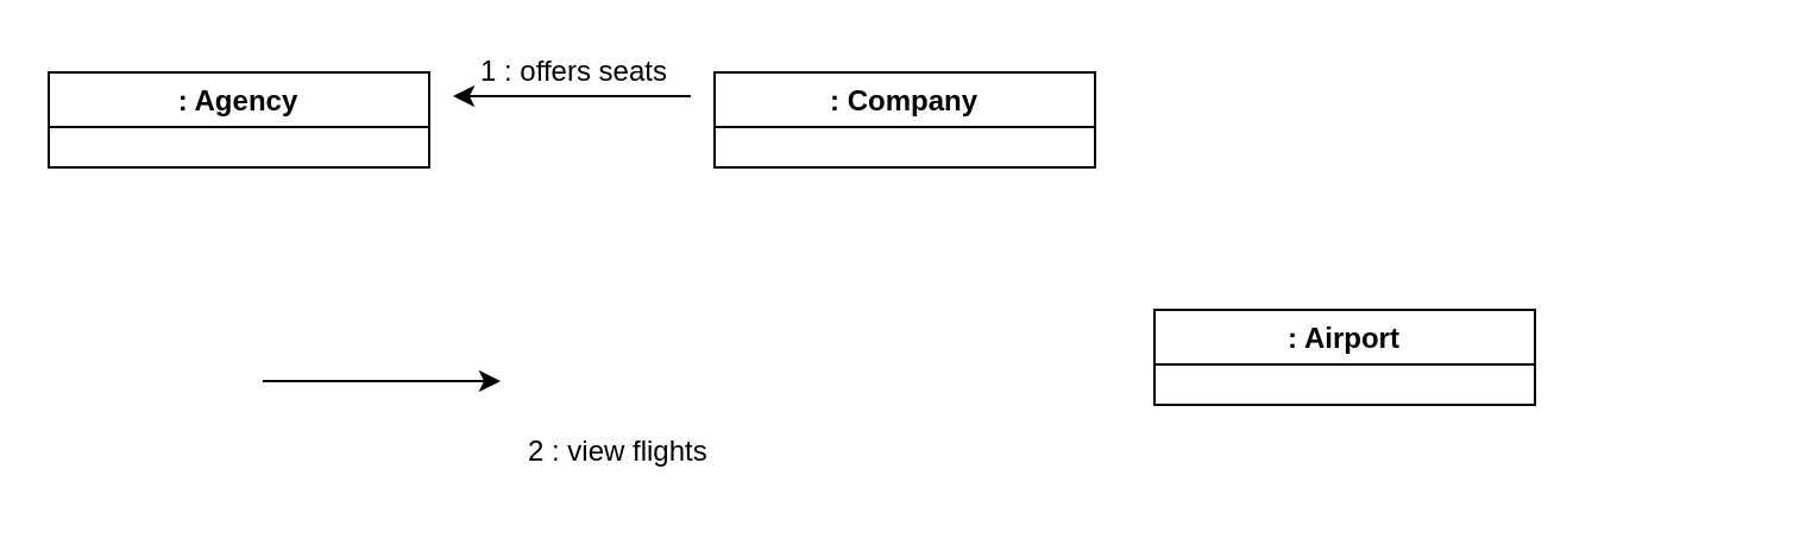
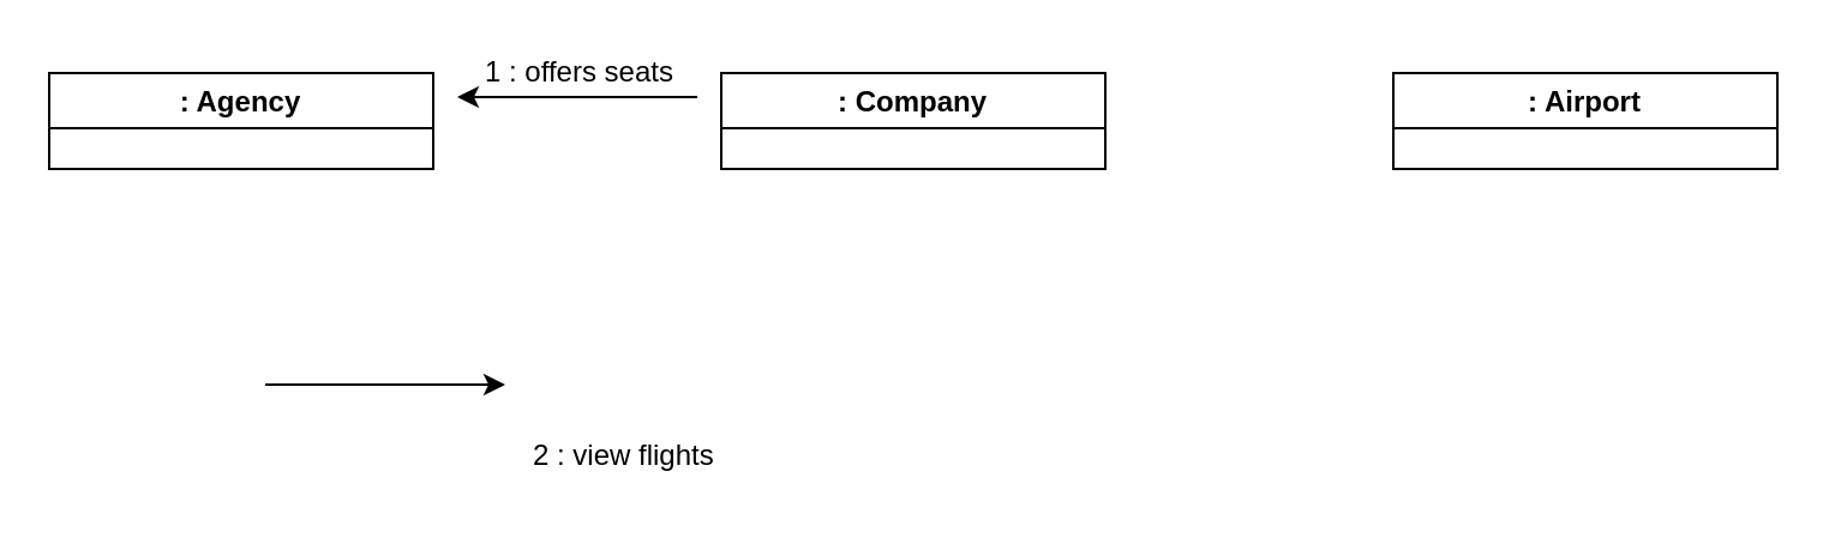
- <mxCell id="4" value=": Airport" style="swimlane;" vertex="1" parent="1"><mxGeometry x="485" y="130" width="160" height="40" as="geometry"><mxRectangle x="50" y="170" width="60" height="23" as="alternateBounds" /></mxGeometry></mxCell>
+ <mxCell id="4" value=": Airport" style="swimlane;" vertex="1" parent="1"><mxGeometry x="580" y="30" width="160" height="40" as="geometry"><mxRectangle x="50" y="170" width="60" height="23" as="alternateBounds" /></mxGeometry></mxCell>
